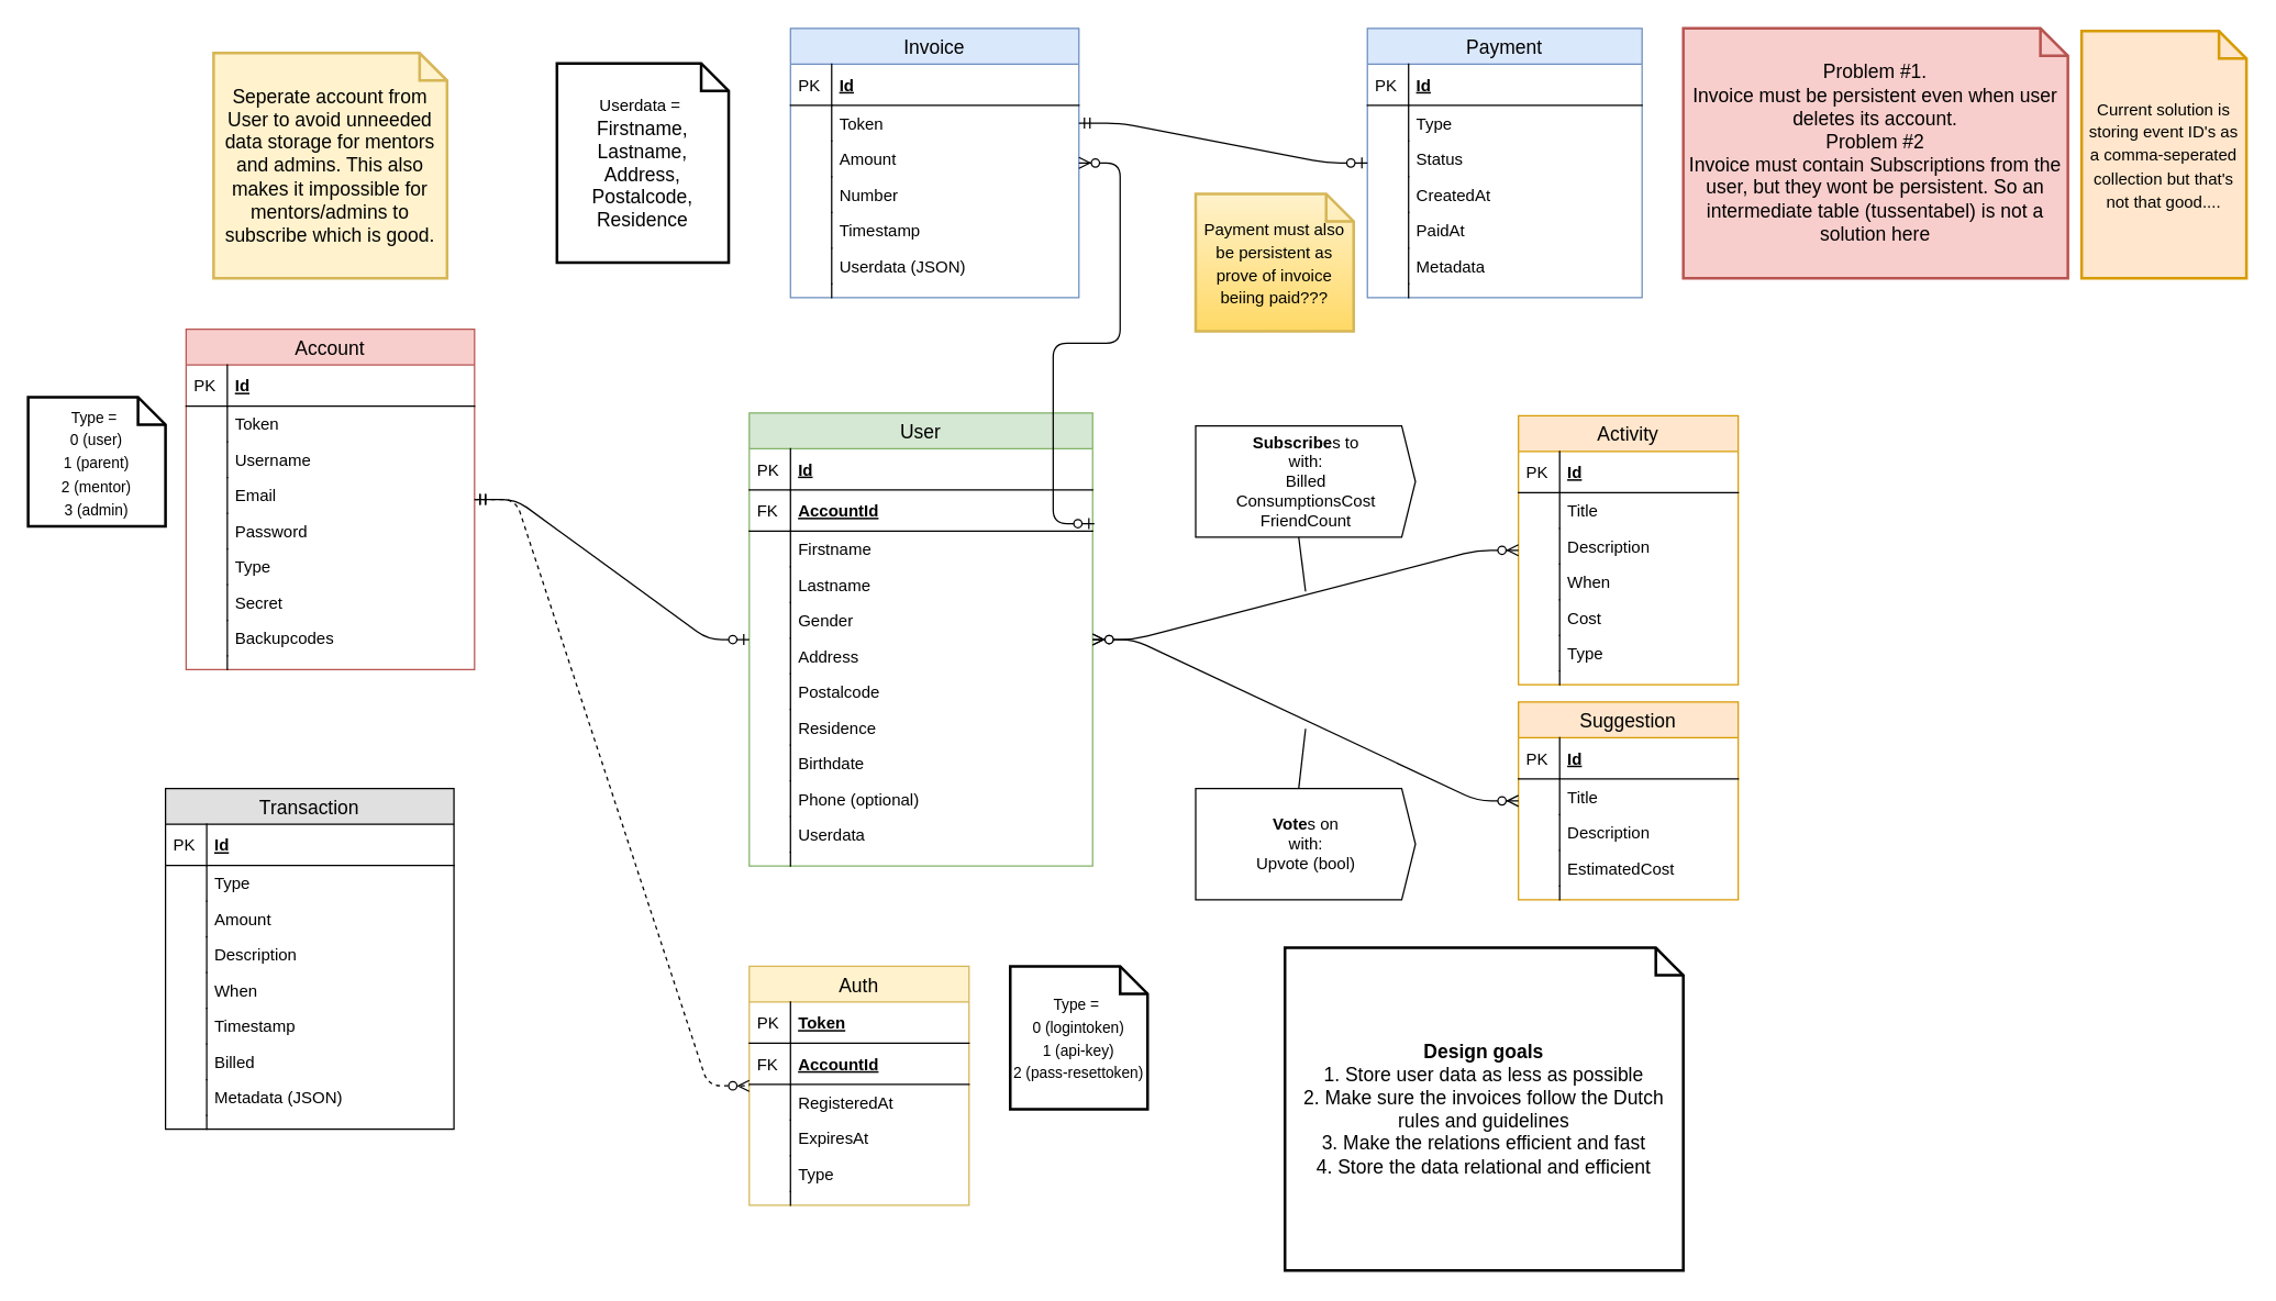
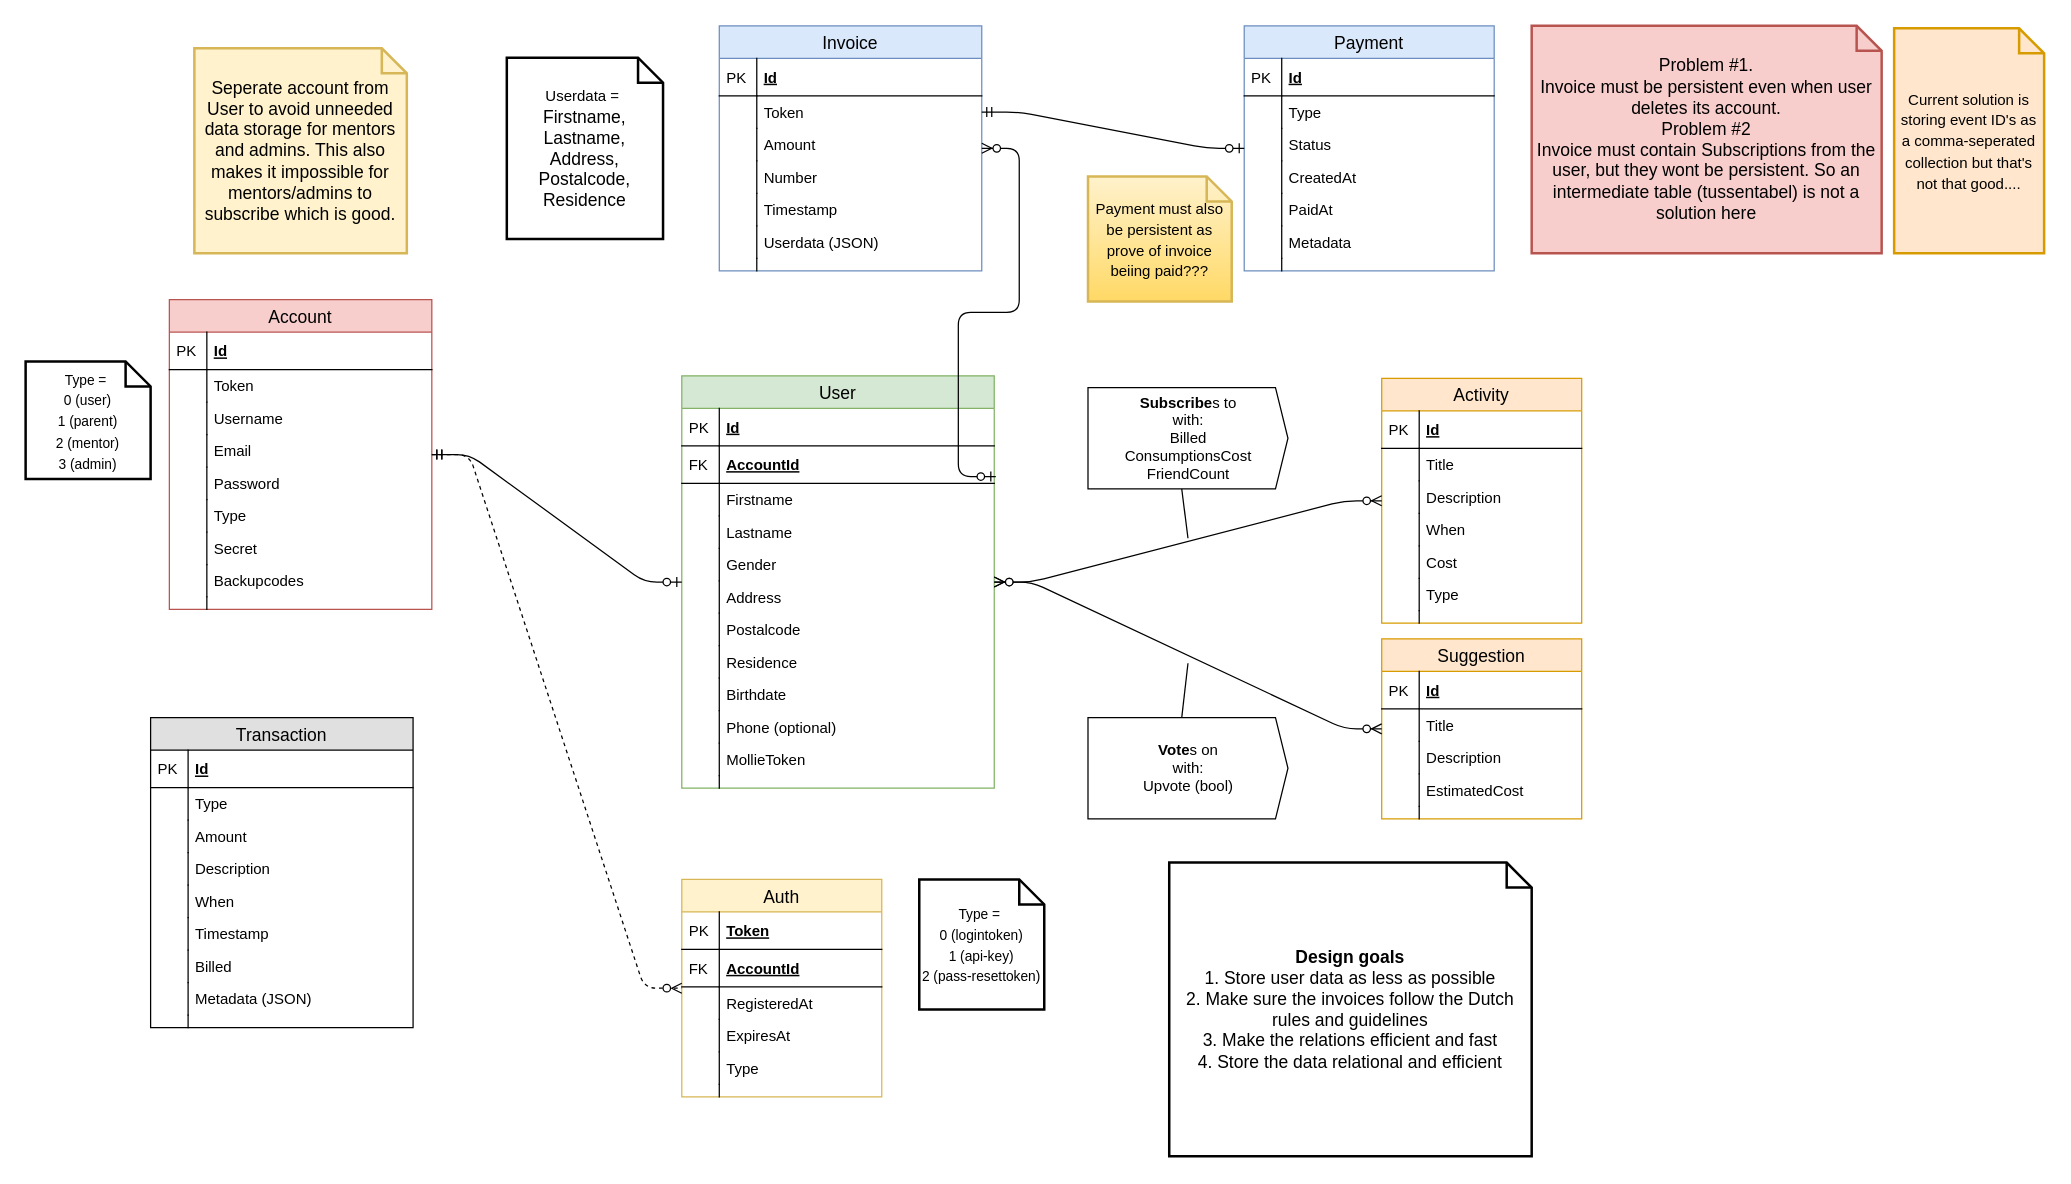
- <mxCell id="42" value="Userdata" style="shape=partialRectangle;top=0;left=0;right=0;bottom=0;align=left;verticalAlign=top;fillColor=none;spacingLeft=34;spacingRight=4;overflow=hidden;rotatable=0;points=[[0,0.5],[1,0.5]];portConstraint=eastwest;dropTarget=0;fontSize=12;" vertex="1" parent="21"><mxGeometry y="294" width="250" height="26" as="geometry" /></mxCell>
+ <mxCell id="42" value="MollieToken" style="shape=partialRectangle;top=0;left=0;right=0;bottom=0;align=left;verticalAlign=top;fillColor=none;spacingLeft=34;spacingRight=4;overflow=hidden;rotatable=0;points=[[0,0.5],[1,0.5]];portConstraint=eastwest;dropTarget=0;fontSize=12;" vertex="1" parent="21"><mxGeometry y="294" width="250" height="26" as="geometry" /></mxCell>
